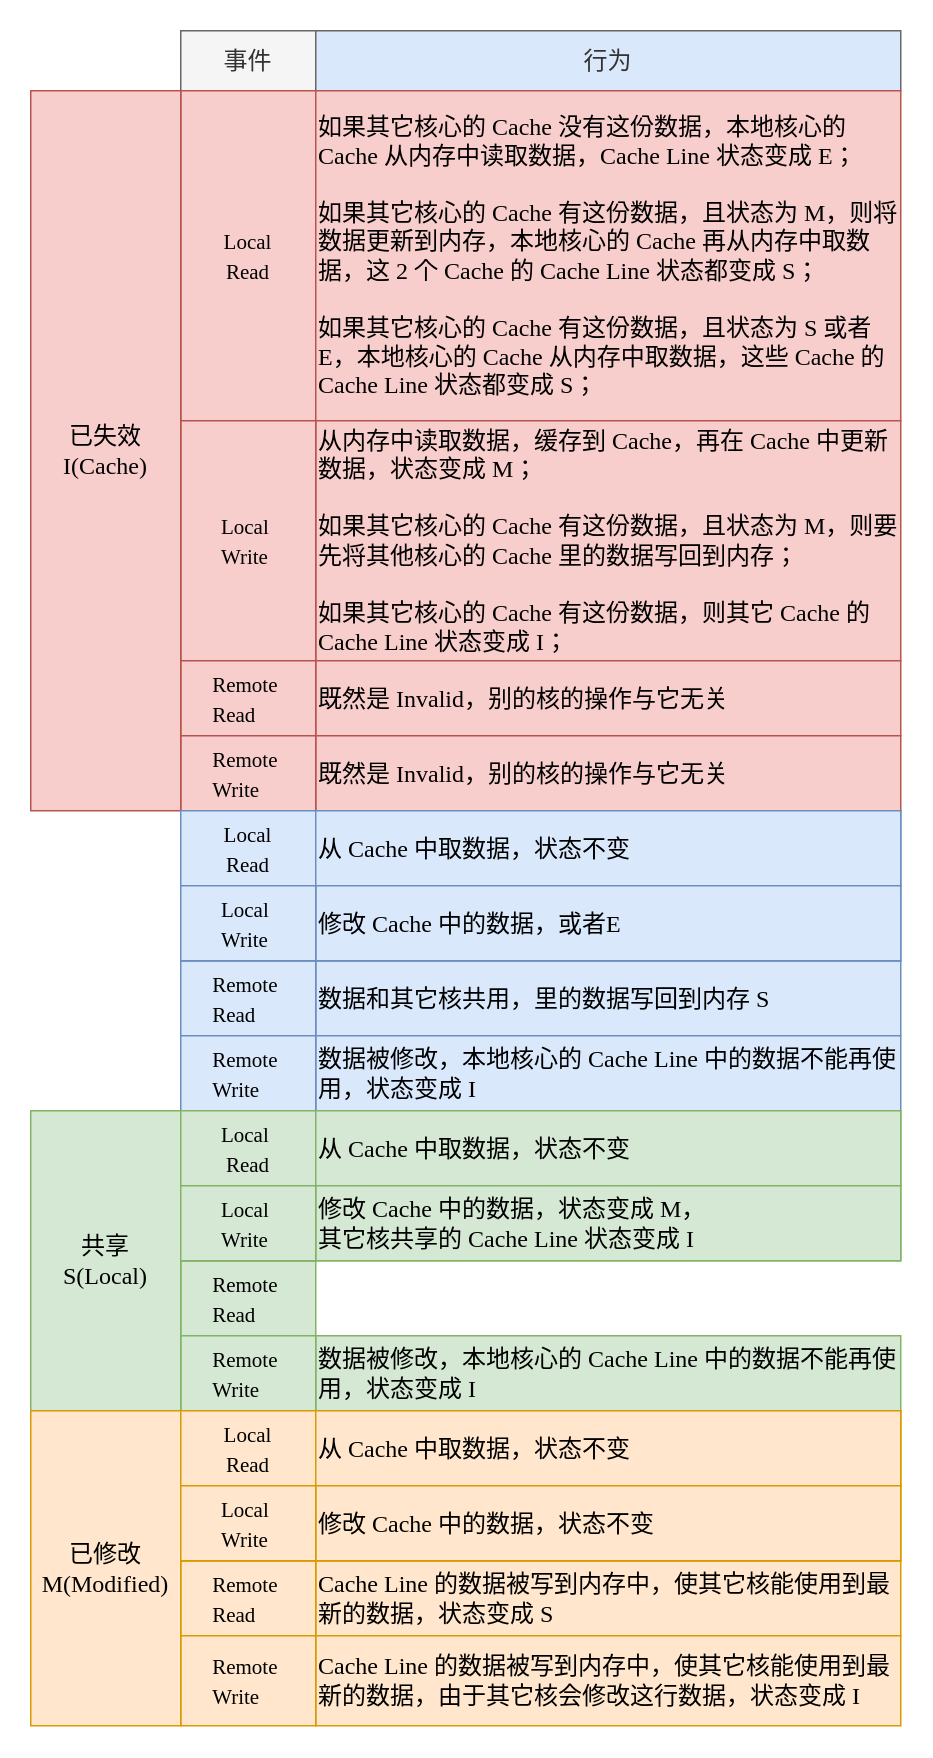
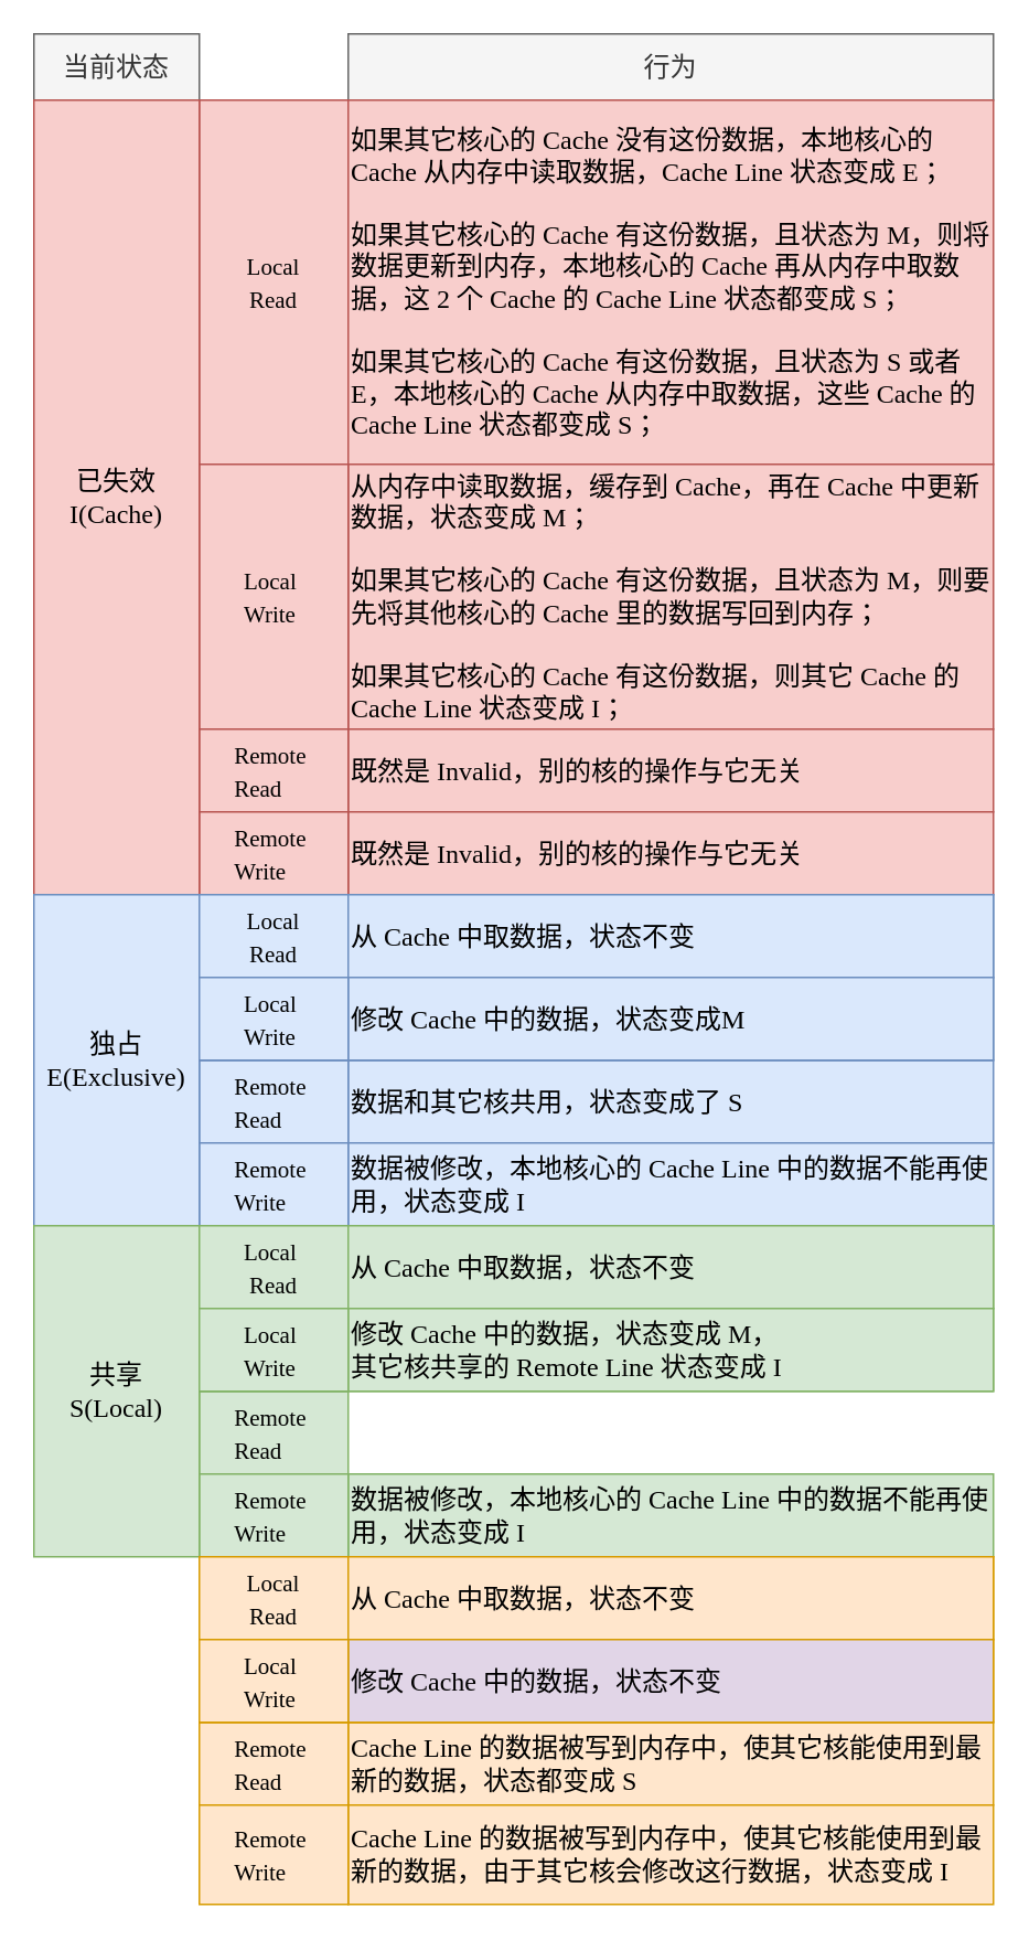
+ <mxCell id="2" value="当前状态" style="rounded=0;whiteSpace=wrap;html=1;fontSize=16;fontFamily=Comic Sans MS;fillColor=#f5f5f5;strokeColor=#666666;fontColor=#333333;" vertex="1" parent="1"><mxGeometry x="20" y="20" width="100" height="40" as="geometry" /></mxCell>
- <mxCell id="3" value="事件" style="rounded=0;whiteSpace=wrap;html=1;fontSize=16;fontFamily=Comic Sans MS;fillColor=#f5f5f5;strokeColor=#666666;fontColor=#333333;" vertex="1" parent="1"><mxGeometry x="120" y="20" width="90" height="40" as="geometry" /></mxCell>
- <mxCell id="4" value="行为" style="rounded=0;whiteSpace=wrap;html=1;fontSize=16;fontFamily=Comic Sans MS;fillColor=#dae8fc;strokeColor=#666666;fontColor=#333333;" vertex="1" parent="1"><mxGeometry x="210" y="20" width="390" height="40" as="geometry" /></mxCell>
+ <mxCell id="4" value="行为" style="rounded=0;whiteSpace=wrap;html=1;fontSize=16;fontFamily=Comic Sans MS;fillColor=#f5f5f5;strokeColor=#666666;fontColor=#333333;" vertex="1" parent="1"><mxGeometry x="210" y="20" width="390" height="40" as="geometry" /></mxCell>
- <mxCell id="23" value="修改 Cache 中的数据，或者E" style="rounded=0;whiteSpace=wrap;html=1;fillColor=#dae8fc;fontSize=16;align=left;fontFamily=Comic Sans MS;strokeColor=#6c8ebf;" vertex="1" parent="22"><mxGeometry x="90" width="390" height="50" as="geometry" /></mxCell>
+ <mxCell id="23" value="修改 Cache 中的数据，状态变成M" style="rounded=0;whiteSpace=wrap;html=1;fillColor=#dae8fc;fontSize=16;align=left;fontFamily=Comic Sans MS;strokeColor=#6c8ebf;" vertex="1" parent="22"><mxGeometry x="90" width="390" height="50" as="geometry" /></mxCell>
+ <mxCell id="18" value="独占&lt;br&gt;E(Exclusive)" style="rounded=0;whiteSpace=wrap;html=1;fontSize=16;fontFamily=Comic Sans MS;fillColor=#dae8fc;strokeColor=#6c8ebf;" vertex="1" parent="1"><mxGeometry x="20" y="540" width="100" height="200" as="geometry" /></mxCell>
- <mxCell id="14" value="数据和其它核共用，里的数据写回到内存 S" style="rounded=0;whiteSpace=wrap;html=1;fillColor=#dae8fc;fontSize=16;align=left;fontFamily=Comic Sans MS;strokeColor=#6c8ebf;" vertex="1" parent="1"><mxGeometry x="210" y="640" width="390" height="50" as="geometry" /></mxCell>
+ <mxCell id="14" value="数据和其它核共用，状态变成了 S" style="rounded=0;whiteSpace=wrap;html=1;fillColor=#dae8fc;fontSize=16;align=left;fontFamily=Comic Sans MS;strokeColor=#6c8ebf;" vertex="1" parent="1"><mxGeometry x="210" y="640" width="390" height="50" as="geometry" /></mxCell>
- <mxCell id="33" value="&lt;div&gt;修改 Cache 中的数据，状态变成 M，&lt;/div&gt;&lt;div&gt;其它核共享的 Cache Line 状态变成 I&lt;/div&gt;" style="rounded=0;whiteSpace=wrap;html=1;fillColor=#d5e8d4;fontSize=16;align=left;fontFamily=Comic Sans MS;strokeColor=#82b366;" vertex="1" parent="32"><mxGeometry x="90" width="390" height="50" as="geometry" /></mxCell>
+ <mxCell id="33" value="&lt;div&gt;修改 Cache 中的数据，状态变成 M，&lt;/div&gt;&lt;div&gt;其它核共享的 Remote Line 状态变成 I&lt;/div&gt;" style="rounded=0;whiteSpace=wrap;html=1;fillColor=#d5e8d4;fontSize=16;align=left;fontFamily=Comic Sans MS;strokeColor=#82b366;" vertex="1" parent="32"><mxGeometry x="90" width="390" height="50" as="geometry" /></mxCell>
- <mxCell id="44" value="修改 Cache 中的数据，状态不变" style="rounded=0;whiteSpace=wrap;html=1;fillColor=#ffe6cc;fontSize=16;align=left;fontFamily=Comic Sans MS;strokeColor=#d79b00;" vertex="1" parent="43"><mxGeometry x="90" width="390" height="50" as="geometry" /></mxCell>
+ <mxCell id="44" value="修改 Cache 中的数据，状态不变" style="rounded=0;whiteSpace=wrap;html=1;fillColor=#e1d5e7;fontSize=16;align=left;fontFamily=Comic Sans MS;strokeColor=#d79b00;" vertex="1" parent="43"><mxGeometry x="90" width="390" height="50" as="geometry" /></mxCell>
- <mxCell id="39" value="已修改&lt;br&gt;M(Modified)" style="rounded=0;whiteSpace=wrap;html=1;fontSize=16;fontFamily=Comic Sans MS;fillColor=#ffe6cc;strokeColor=#d79b00;" vertex="1" parent="1"><mxGeometry x="20" y="940" width="100" height="210" as="geometry" /></mxCell>
- <mxCell id="35" value="Cache Line 的数据被写到内存中，使其它核能使用到最新的数据，状态变成 S" style="rounded=0;whiteSpace=wrap;html=1;fillColor=#ffe6cc;fontSize=16;align=left;fontFamily=Comic Sans MS;strokeColor=#d79b00;" vertex="1" parent="1"><mxGeometry x="210" y="1040" width="390" height="50" as="geometry" /></mxCell>
+ <mxCell id="35" value="Cache Line 的数据被写到内存中，使其它核能使用到最新的数据，状态都变成 S" style="rounded=0;whiteSpace=wrap;html=1;fillColor=#ffe6cc;fontSize=16;align=left;fontFamily=Comic Sans MS;strokeColor=#d79b00;" vertex="1" parent="1"><mxGeometry x="210" y="1040" width="390" height="50" as="geometry" /></mxCell>
